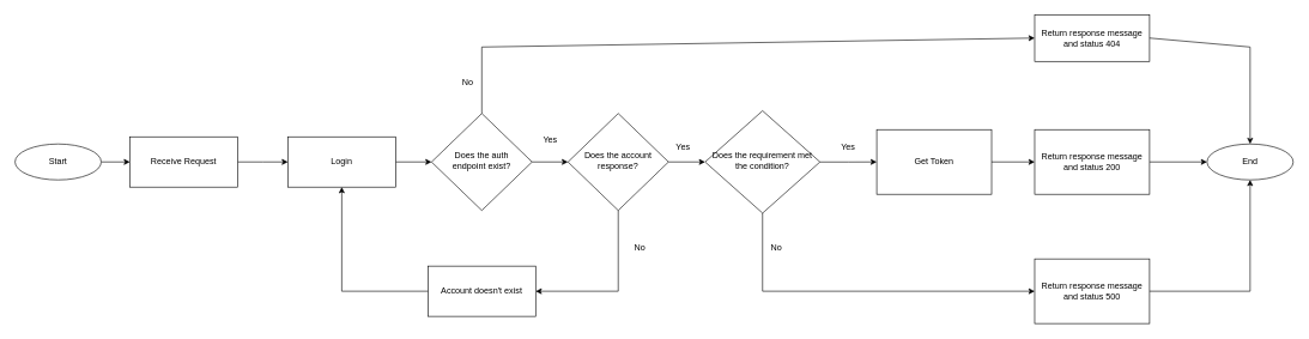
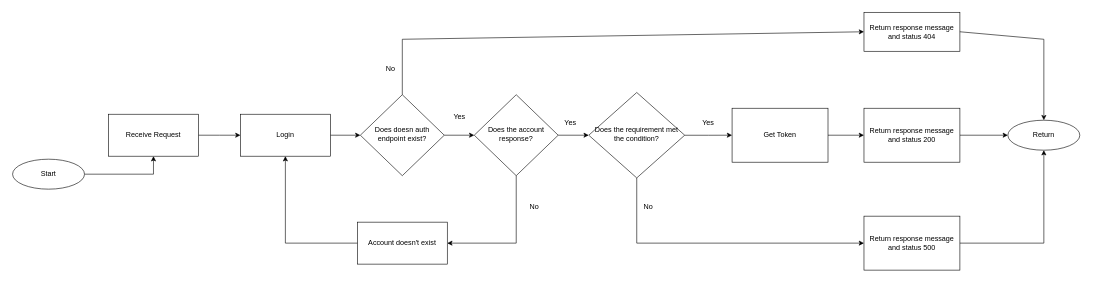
- <mxCell id="27" value="Does the auth&lt;br style=&quot;border-color: var(--border-color);&quot;&gt;endpoint exist?" style="rhombus;whiteSpace=wrap;html=1;shadow=0;fontFamily=Helvetica;fontSize=12;align=center;strokeWidth=1;spacing=6;spacingTop=-4;" parent="1" vertex="1"><mxGeometry x="600" y="157.5" width="140" height="135" as="geometry" /></mxCell>
+ <mxCell id="27" value="Does doesn auth&lt;br style=&quot;border-color: var(--border-color);&quot;&gt;endpoint exist?" style="rhombus;whiteSpace=wrap;html=1;shadow=0;fontFamily=Helvetica;fontSize=12;align=center;strokeWidth=1;spacing=6;spacingTop=-4;" parent="1" vertex="1"><mxGeometry x="600" y="157.5" width="140" height="135" as="geometry" /></mxCell>
- <mxCell id="5" value="Start" style="ellipse;whiteSpace=wrap;html=1;" parent="1" vertex="1"><mxGeometry x="20" y="200" width="120" height="50" as="geometry" /></mxCell>
+ <mxCell id="5" value="Start" style="ellipse;whiteSpace=wrap;html=1;" parent="1" vertex="1"><mxGeometry x="20" y="265" width="120" height="50" as="geometry" /></mxCell>
- <mxCell id="10" value="End" style="ellipse;whiteSpace=wrap;html=1;" parent="1" vertex="1"><mxGeometry x="1680" y="200" width="120" height="50" as="geometry" /></mxCell>
+ <mxCell id="10" value="Return" style="ellipse;whiteSpace=wrap;html=1;" parent="1" vertex="1"><mxGeometry x="1680" y="200" width="120" height="50" as="geometry" /></mxCell>
